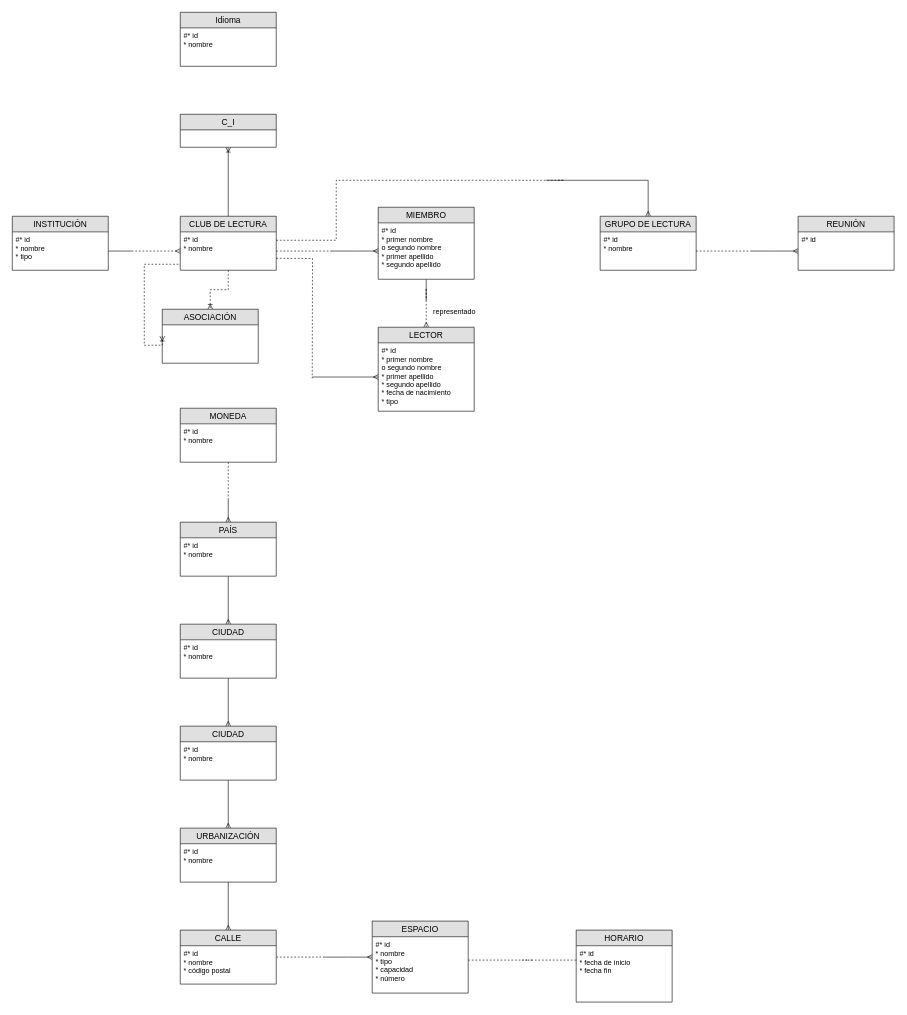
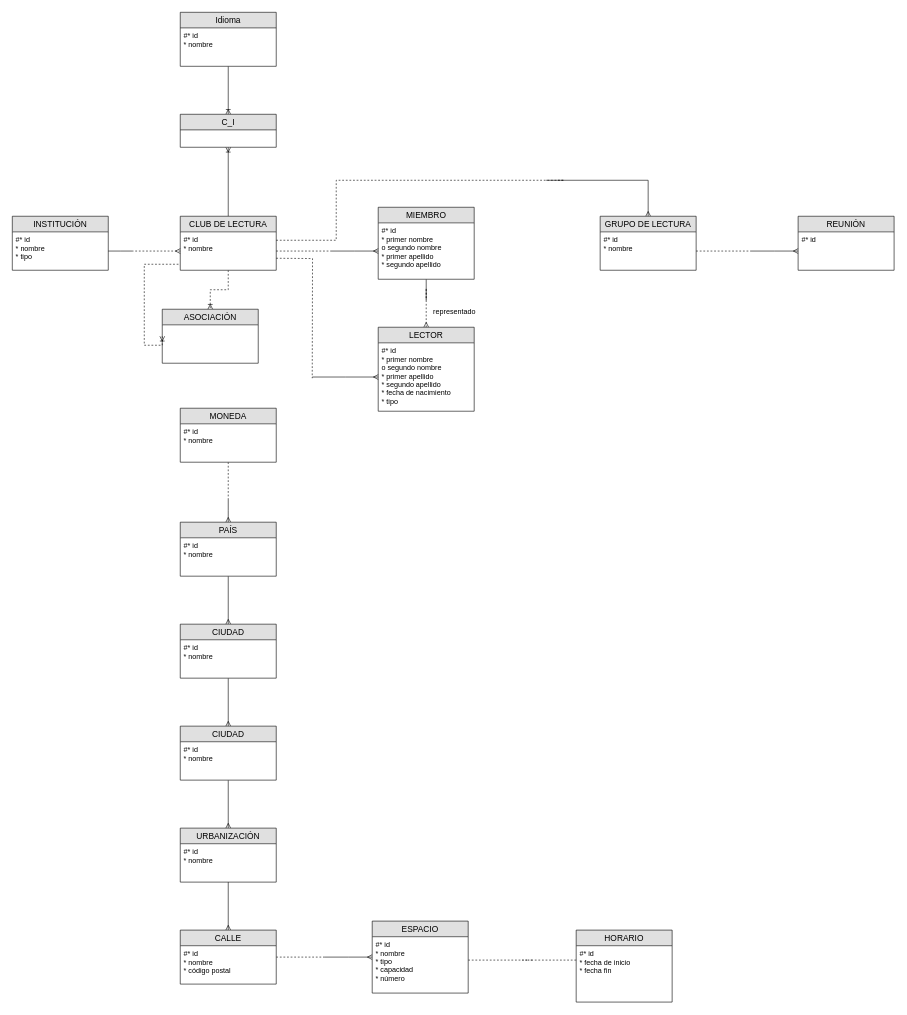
+ <mxCell id="10" value="" style="edgeStyle=orthogonalEdgeStyle;rounded=0;orthogonalLoop=1;jettySize=auto;html=1;startArrow=ERoneToMany;startFill=0;endArrow=none;endFill=0;" edge="1" parent="1" source="11" target="12"><mxGeometry relative="1" as="geometry" /></mxCell>
